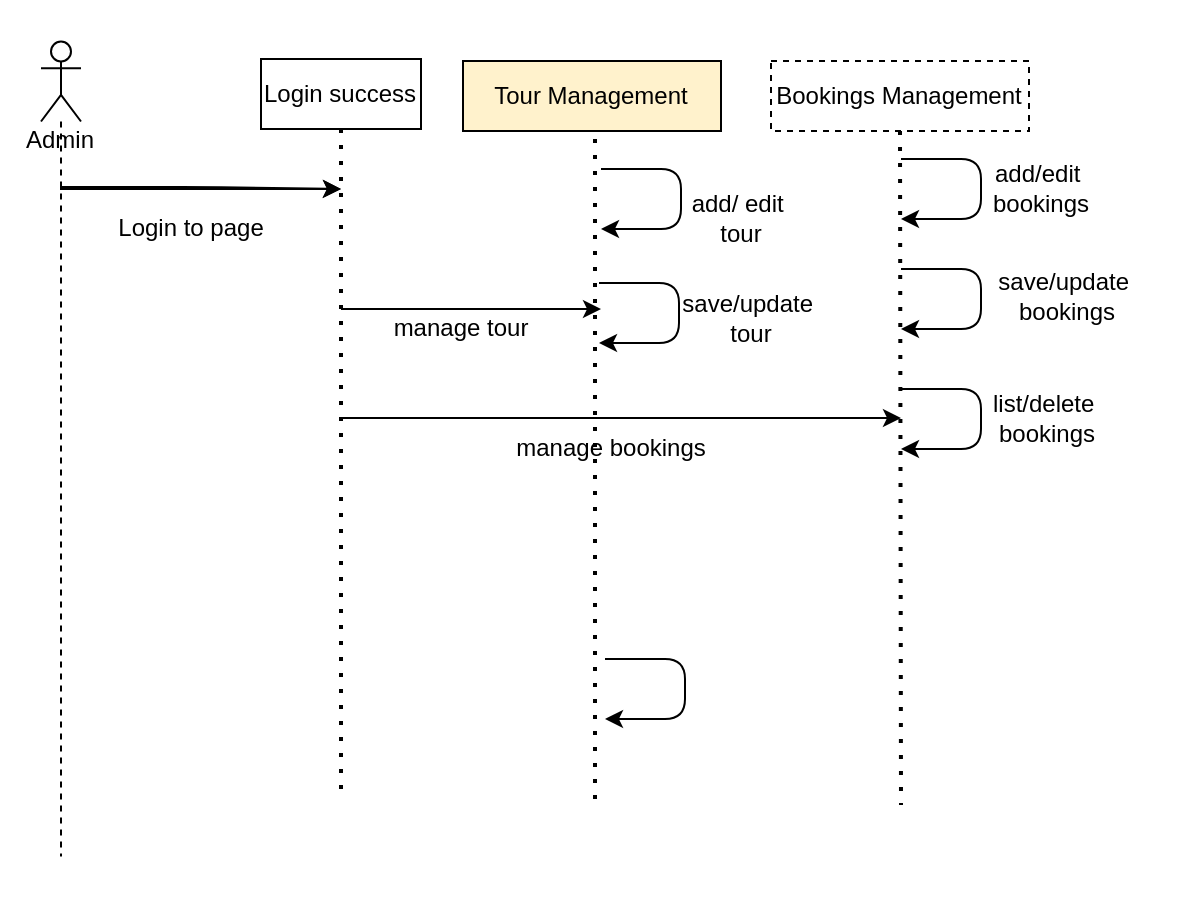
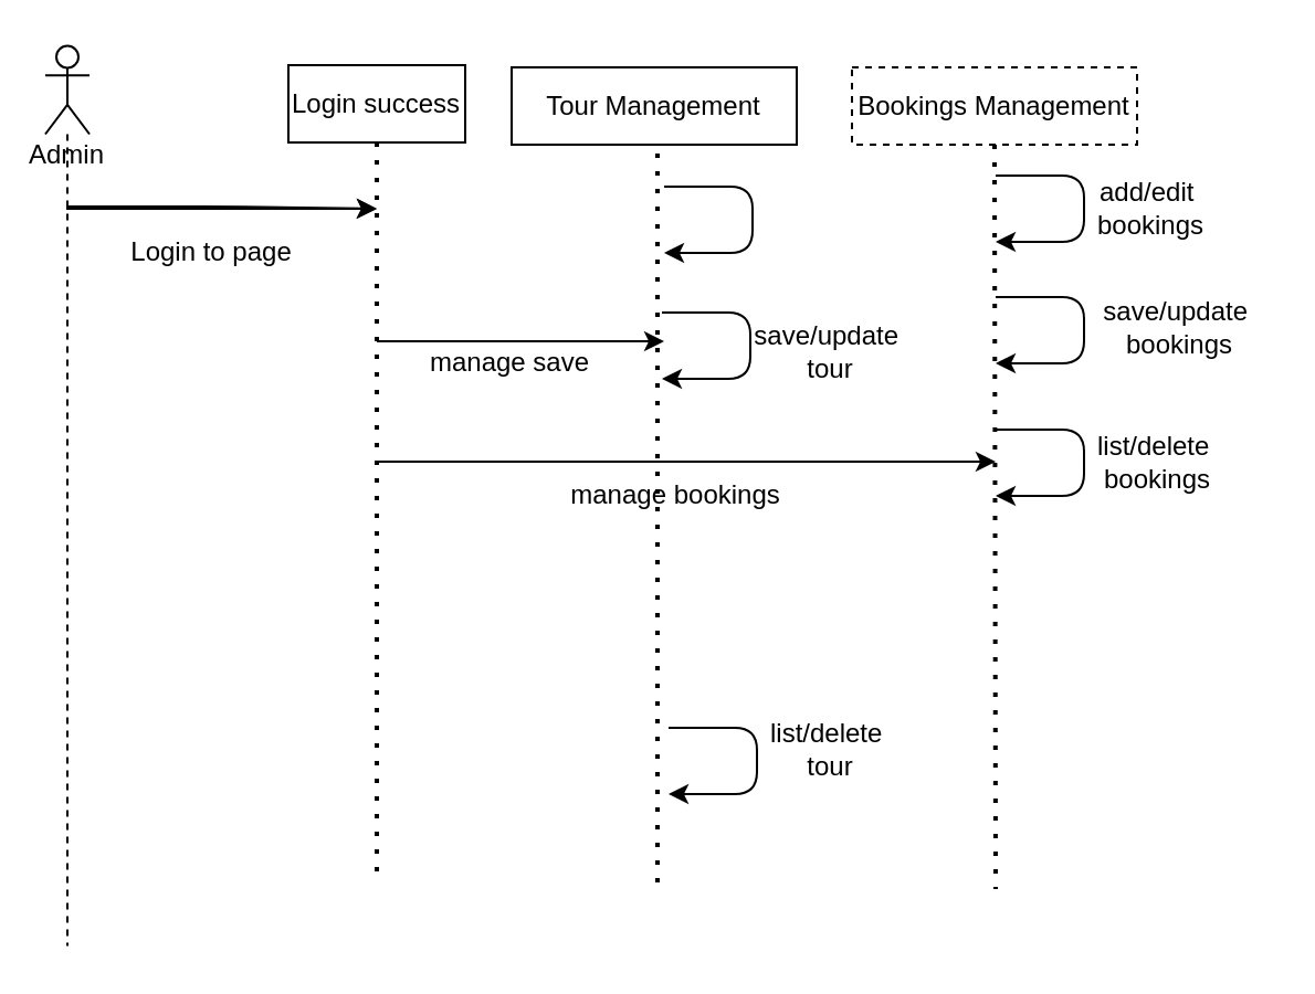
- <mxCell id="3" value="Tour Management" style="rounded=0;whiteSpace=wrap;html=1;fillColor=#fff2cc;" parent="1" vertex="1"><mxGeometry x="231" y="30" width="129" height="35" as="geometry" /></mxCell>
+ <mxCell id="3" value="Tour Management" style="rounded=0;whiteSpace=wrap;html=1;" parent="1" vertex="1"><mxGeometry x="231" y="30" width="129" height="35" as="geometry" /></mxCell>
- <mxCell id="20" value="add/ edit&amp;nbsp;&lt;br&gt;tour" style="text;html=1;align=center;verticalAlign=middle;resizable=0;points=[];autosize=1;strokeColor=none;" parent="1" vertex="1"><mxGeometry x="340" y="94" width="60" height="30" as="geometry" /></mxCell>
- <mxCell id="15" value="manage tour" style="text;html=1;align=center;verticalAlign=middle;resizable=0;points=[];autosize=1;strokeColor=none;" parent="1" vertex="1"><mxGeometry x="190" y="154" width="80" height="20" as="geometry" /></mxCell>
+ <mxCell id="15" value="manage save" style="text;html=1;align=center;verticalAlign=middle;resizable=0;points=[];autosize=1;strokeColor=none;" parent="1" vertex="1"><mxGeometry x="190" y="154" width="80" height="20" as="geometry" /></mxCell>
+ <mxCell id="24" value="list/delete&amp;nbsp;&lt;br&gt;tour" style="text;html=1;align=center;verticalAlign=middle;resizable=0;points=[];autosize=1;strokeColor=none;" parent="1" vertex="1"><mxGeometry x="340" y="324" width="70" height="30" as="geometry" /></mxCell>
